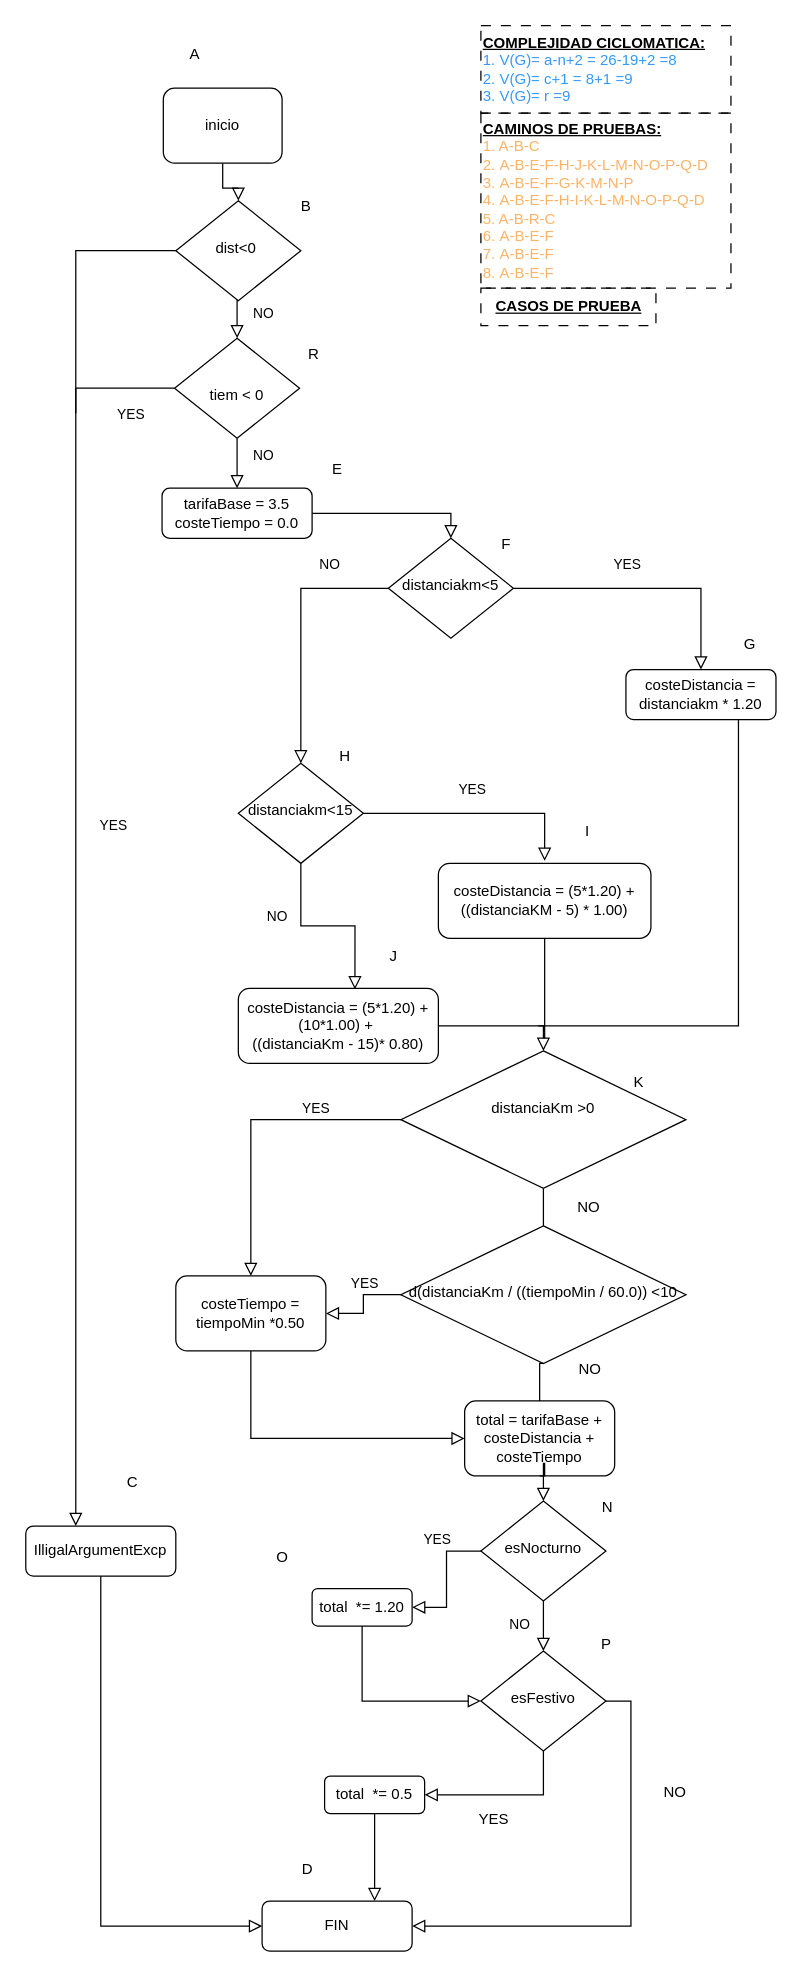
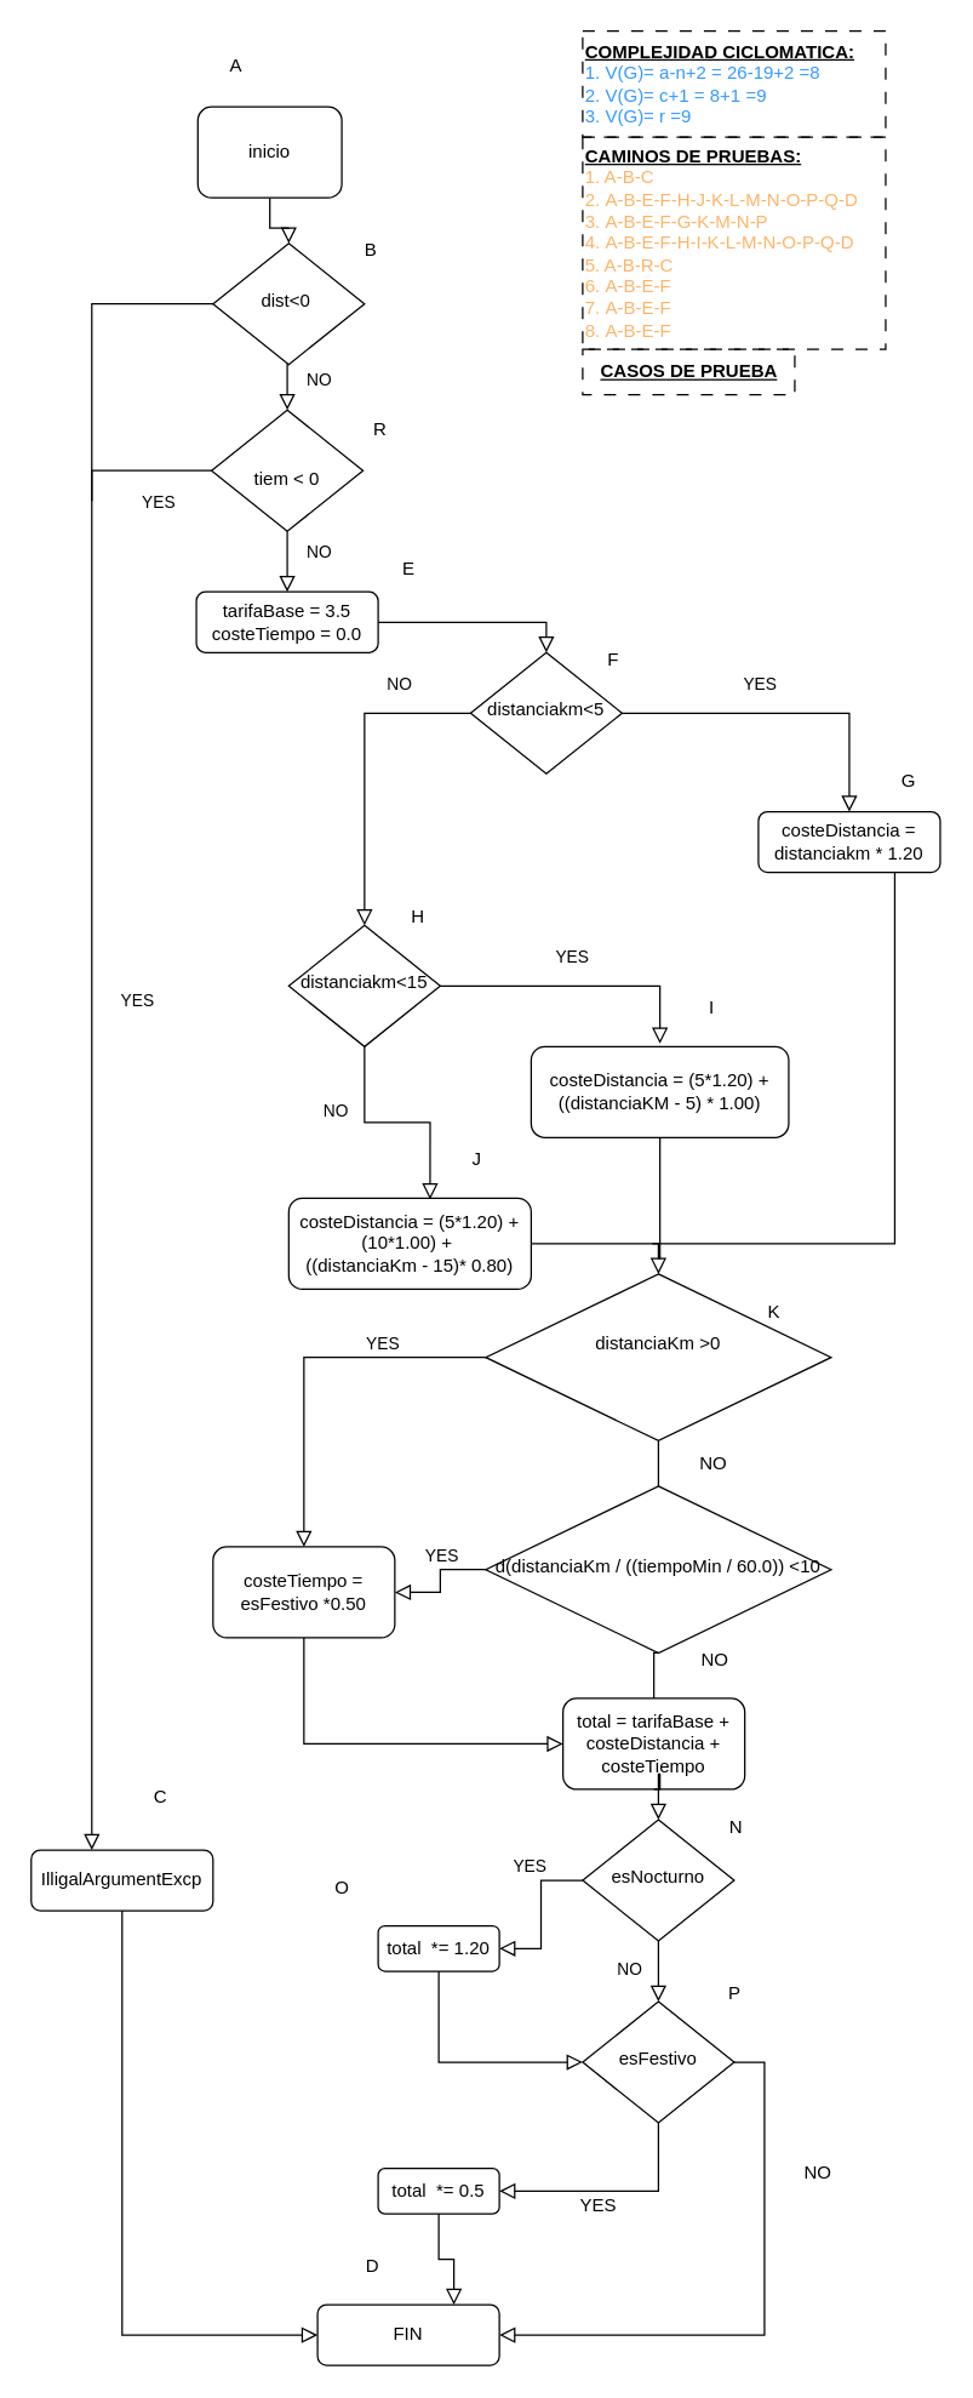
- <mxCell id="40" value="costeTiempo = tiempoMin *0.50" style="rounded=1;whiteSpace=wrap;html=1;fontSize=12;glass=0;strokeWidth=1;shadow=0;" vertex="1" parent="1"><mxGeometry x="140" y="1020" width="120" height="60" as="geometry" /></mxCell>
+ <mxCell id="40" value="costeTiempo = esFestivo *0.50" style="rounded=1;whiteSpace=wrap;html=1;fontSize=12;glass=0;strokeWidth=1;shadow=0;" vertex="1" parent="1"><mxGeometry x="140" y="1020" width="120" height="60" as="geometry" /></mxCell>
- <mxCell id="35" value="total&amp;nbsp; *= 0.5" style="rounded=1;whiteSpace=wrap;html=1;fontSize=12;glass=0;strokeWidth=1;shadow=0;" vertex="1" parent="1"><mxGeometry x="259" y="1420" width="80" height="30" as="geometry" /></mxCell>
+ <mxCell id="35" value="total&amp;nbsp; *= 0.5" style="rounded=1;whiteSpace=wrap;html=1;fontSize=12;glass=0;strokeWidth=1;shadow=0;" vertex="1" parent="1"><mxGeometry x="249" y="1430" width="80" height="30" as="geometry" /></mxCell>
